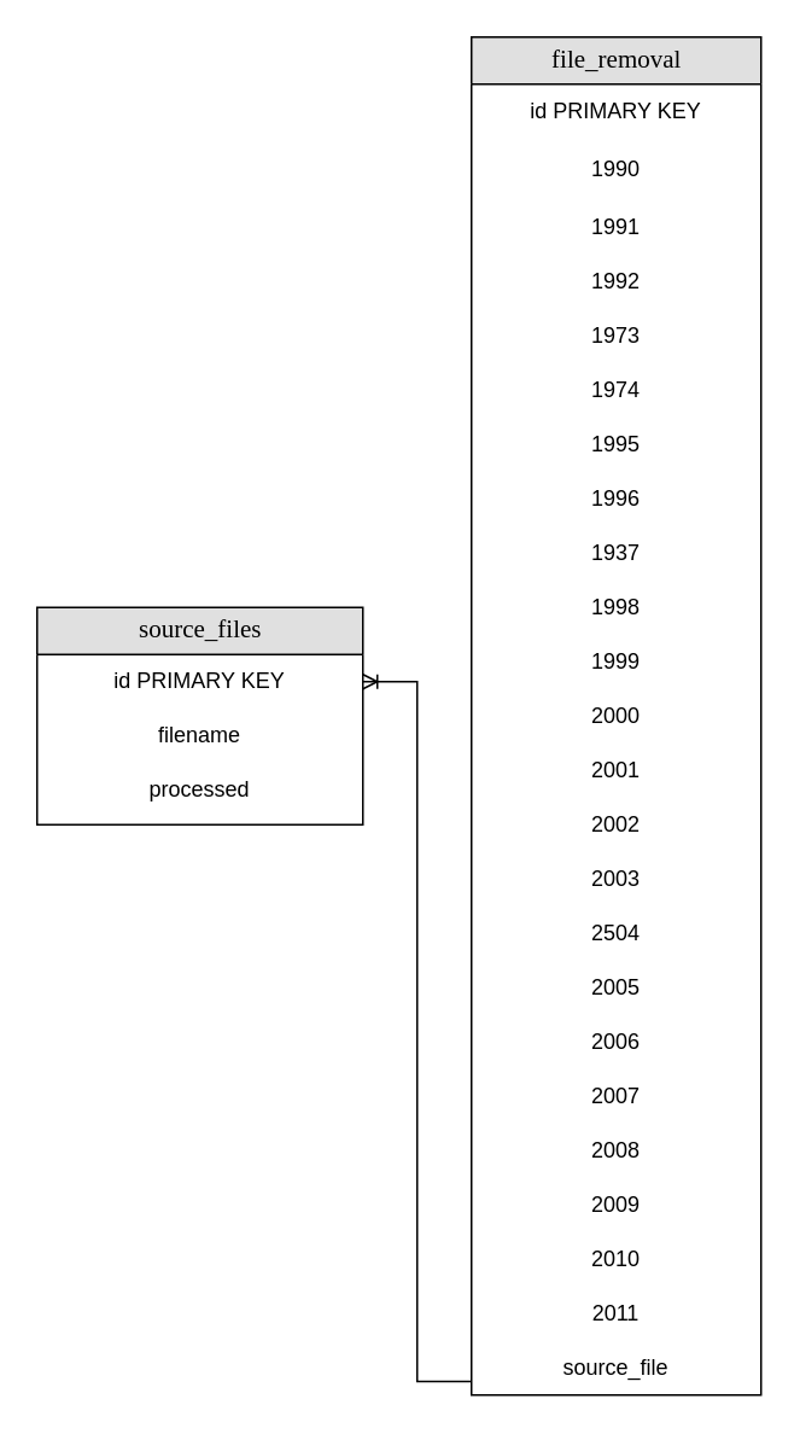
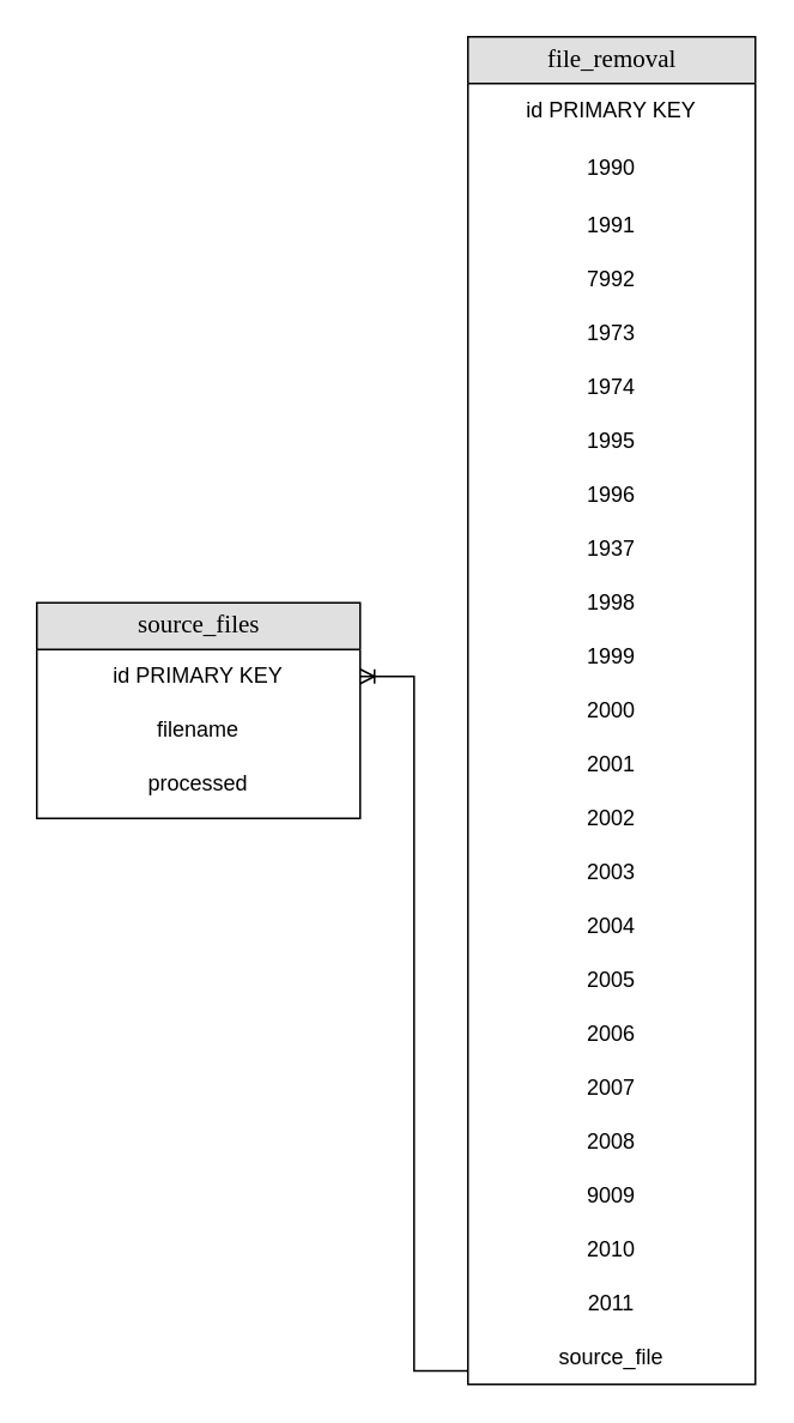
- <mxCell id="6" value="1992" style="text;html=1;strokeColor=none;fillColor=none;align=center;verticalAlign=middle;whiteSpace=wrap;rounded=0;" vertex="1" parent="2"><mxGeometry y="120" width="160" height="30" as="geometry" /></mxCell>
+ <mxCell id="6" value="7992" style="text;html=1;strokeColor=none;fillColor=none;align=center;verticalAlign=middle;whiteSpace=wrap;rounded=0;" vertex="1" parent="2"><mxGeometry y="120" width="160" height="30" as="geometry" /></mxCell>
- <mxCell id="18" value="2504" style="text;html=1;strokeColor=none;fillColor=none;align=center;verticalAlign=middle;whiteSpace=wrap;rounded=0;" vertex="1" parent="2"><mxGeometry y="480" width="160" height="30" as="geometry" /></mxCell>
+ <mxCell id="18" value="2004" style="text;html=1;strokeColor=none;fillColor=none;align=center;verticalAlign=middle;whiteSpace=wrap;rounded=0;" vertex="1" parent="2"><mxGeometry y="480" width="160" height="30" as="geometry" /></mxCell>
- <mxCell id="23" value="2009" style="text;html=1;strokeColor=none;fillColor=none;align=center;verticalAlign=middle;whiteSpace=wrap;rounded=0;" vertex="1" parent="2"><mxGeometry y="630" width="160" height="30" as="geometry" /></mxCell>
+ <mxCell id="23" value="9009" style="text;html=1;strokeColor=none;fillColor=none;align=center;verticalAlign=middle;whiteSpace=wrap;rounded=0;" vertex="1" parent="2"><mxGeometry y="630" width="160" height="30" as="geometry" /></mxCell>
